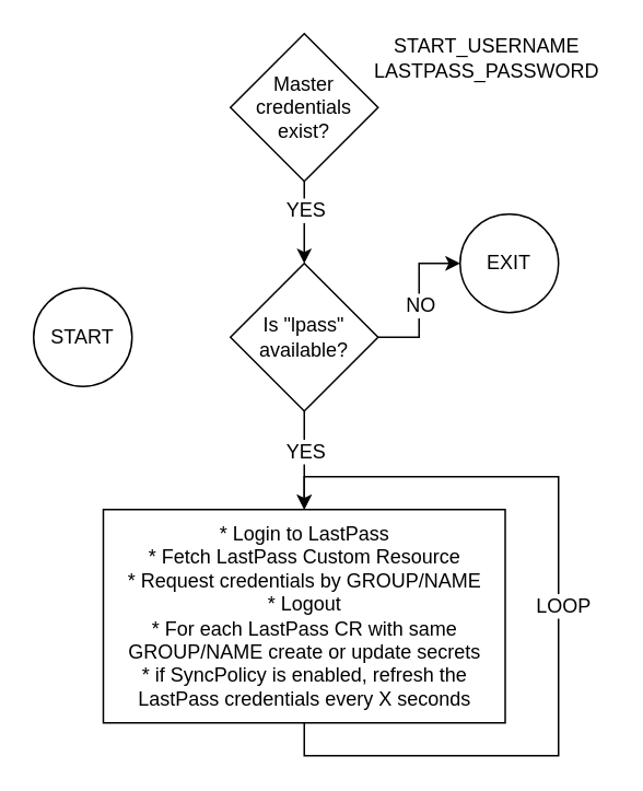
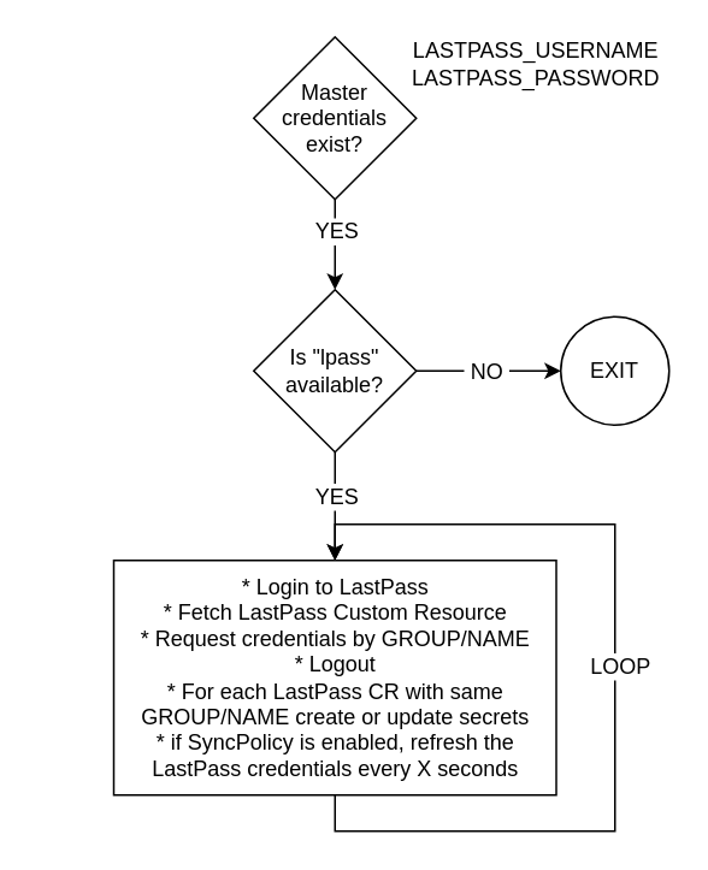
- <mxCell id="7" value="START_USERNAME&lt;br&gt;LASTPASS_PASSWORD&lt;br&gt;" style="text;html=1;strokeColor=none;fillColor=none;align=center;verticalAlign=middle;whiteSpace=wrap;rounded=0;" vertex="1" parent="1"><mxGeometry x="223" y="20" width="147" height="30" as="geometry" /></mxCell>
+ <mxCell id="7" value="LASTPASS_USERNAME&lt;br&gt;LASTPASS_PASSWORD&lt;br&gt;" style="text;html=1;strokeColor=none;fillColor=none;align=center;verticalAlign=middle;whiteSpace=wrap;rounded=0;" vertex="1" parent="1"><mxGeometry x="223" y="20" width="147" height="30" as="geometry" /></mxCell>
- <mxCell id="3" value="EXIT&lt;br&gt;" style="ellipse;whiteSpace=wrap;html=1;aspect=fixed;" vertex="1" parent="1"><mxGeometry x="280" y="130" width="60" height="60" as="geometry" /></mxCell>
+ <mxCell id="3" value="EXIT&lt;br&gt;" style="ellipse;whiteSpace=wrap;html=1;aspect=fixed;" vertex="1" parent="1"><mxGeometry x="310" y="175" width="60" height="60" as="geometry" /></mxCell>
- <mxCell id="2" value="START&lt;br&gt;" style="ellipse;whiteSpace=wrap;html=1;aspect=fixed;" vertex="1" parent="1"><mxGeometry x="20" y="175" width="60" height="60" as="geometry" /></mxCell>
